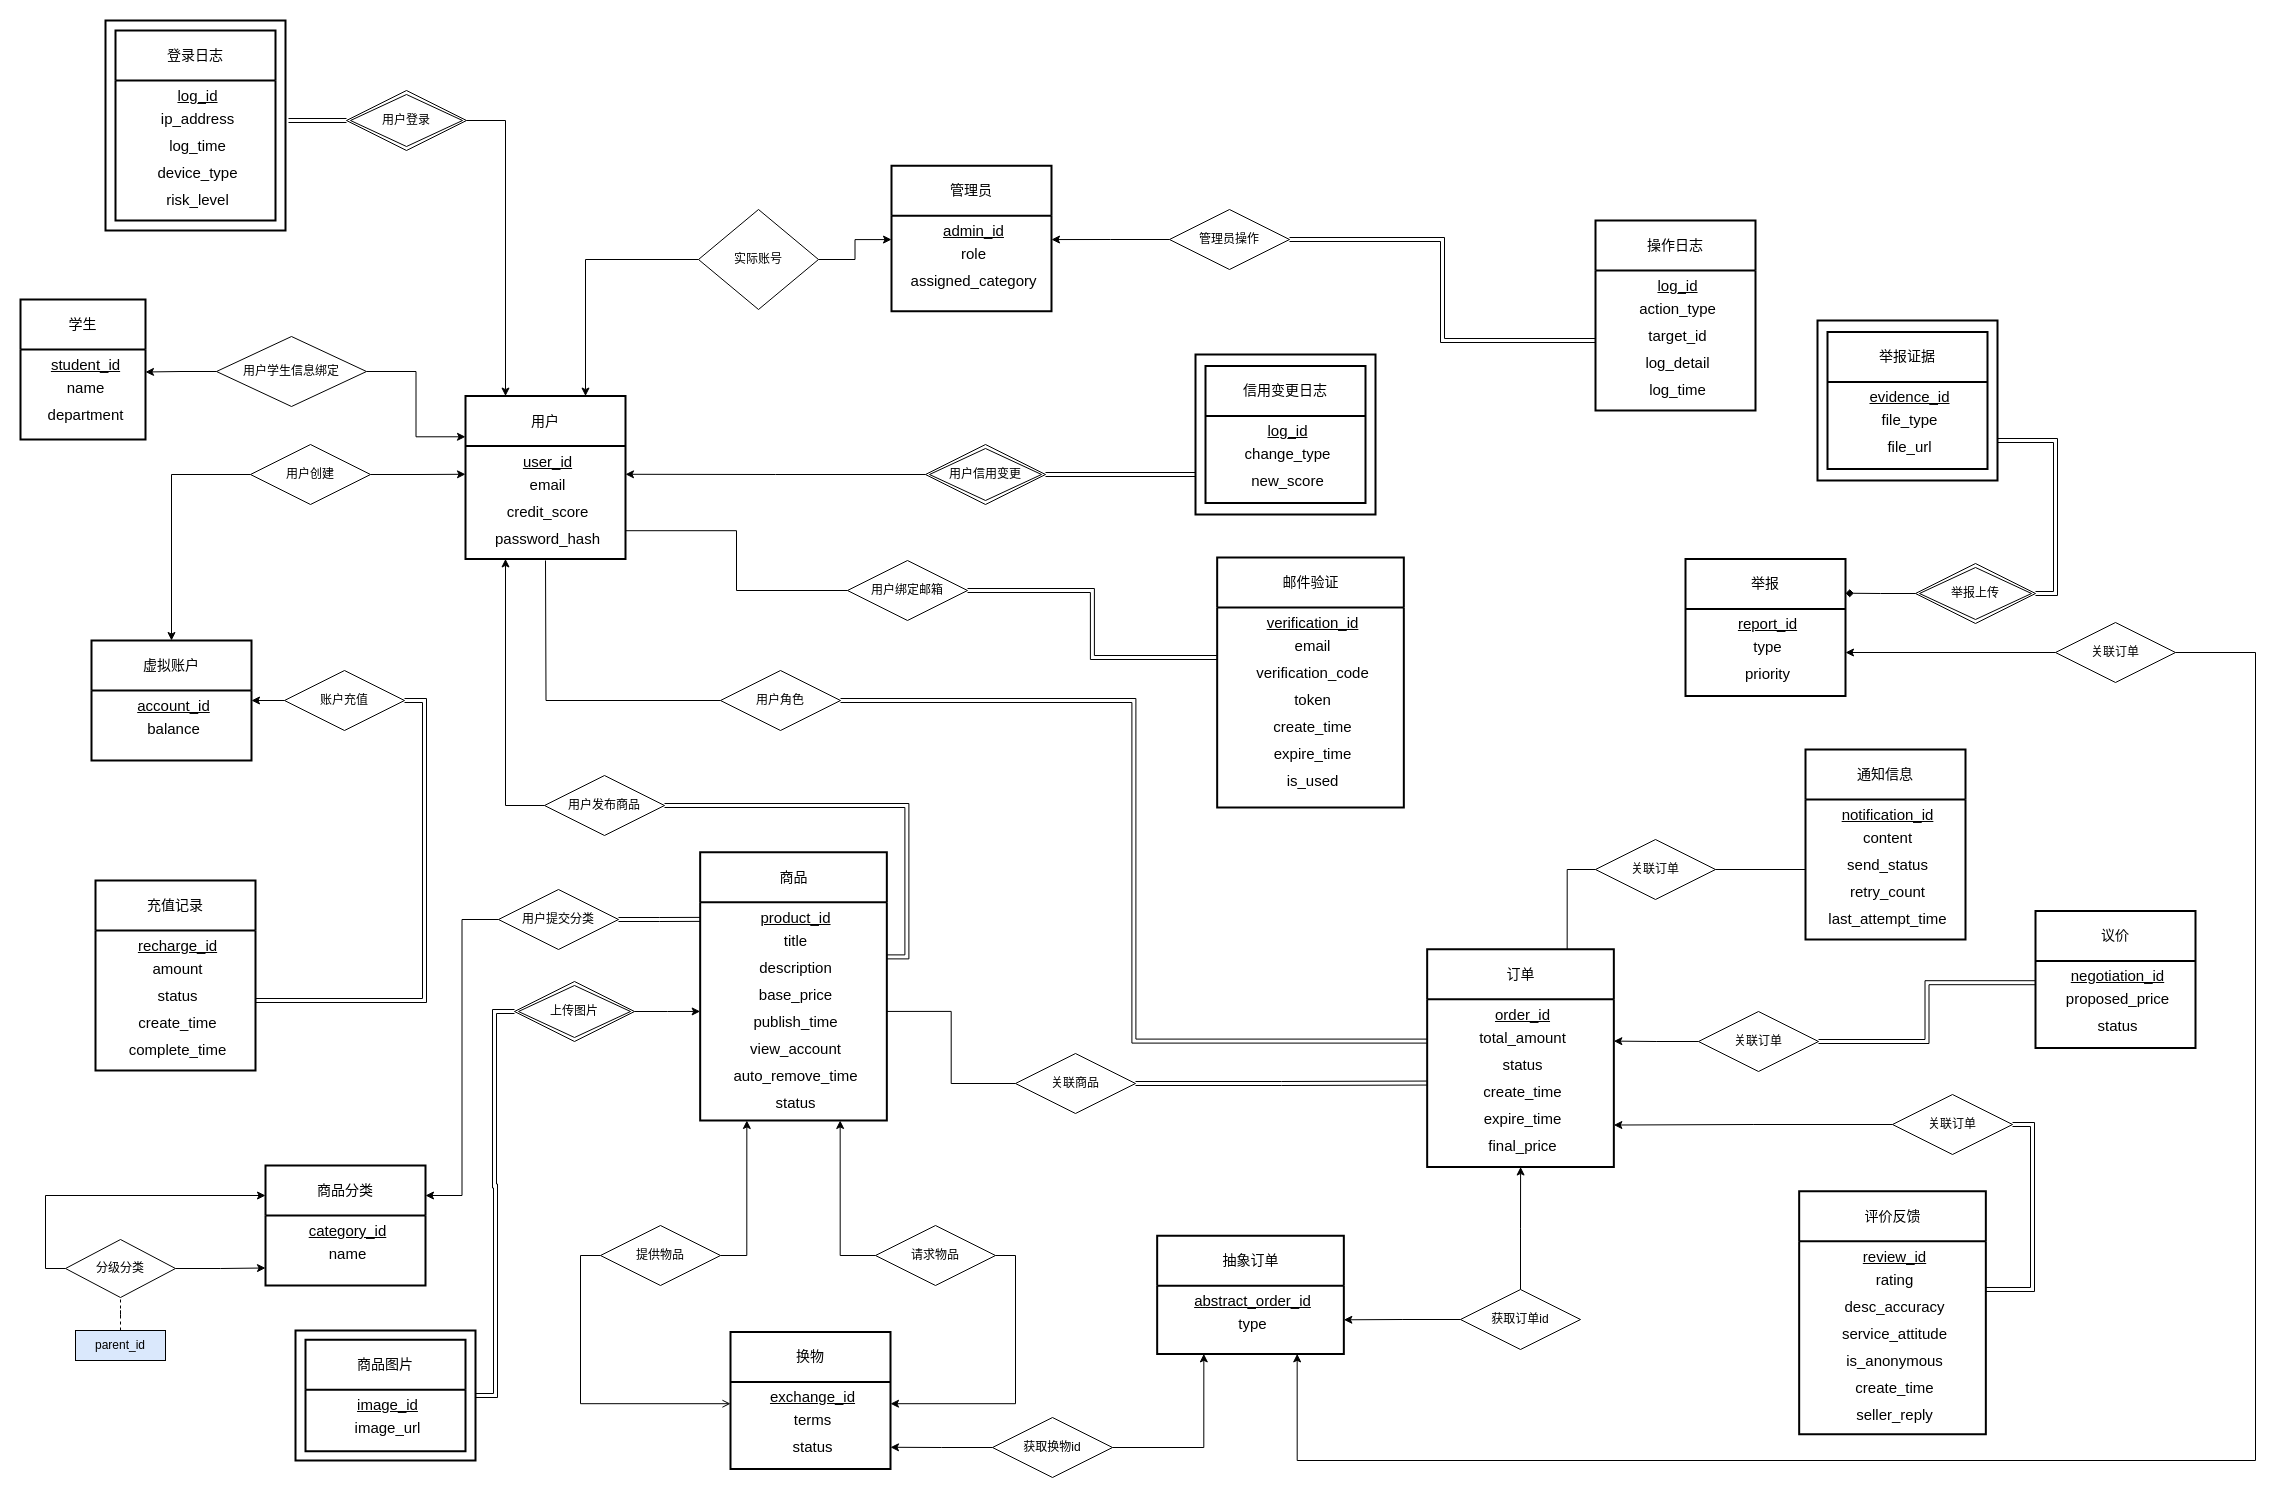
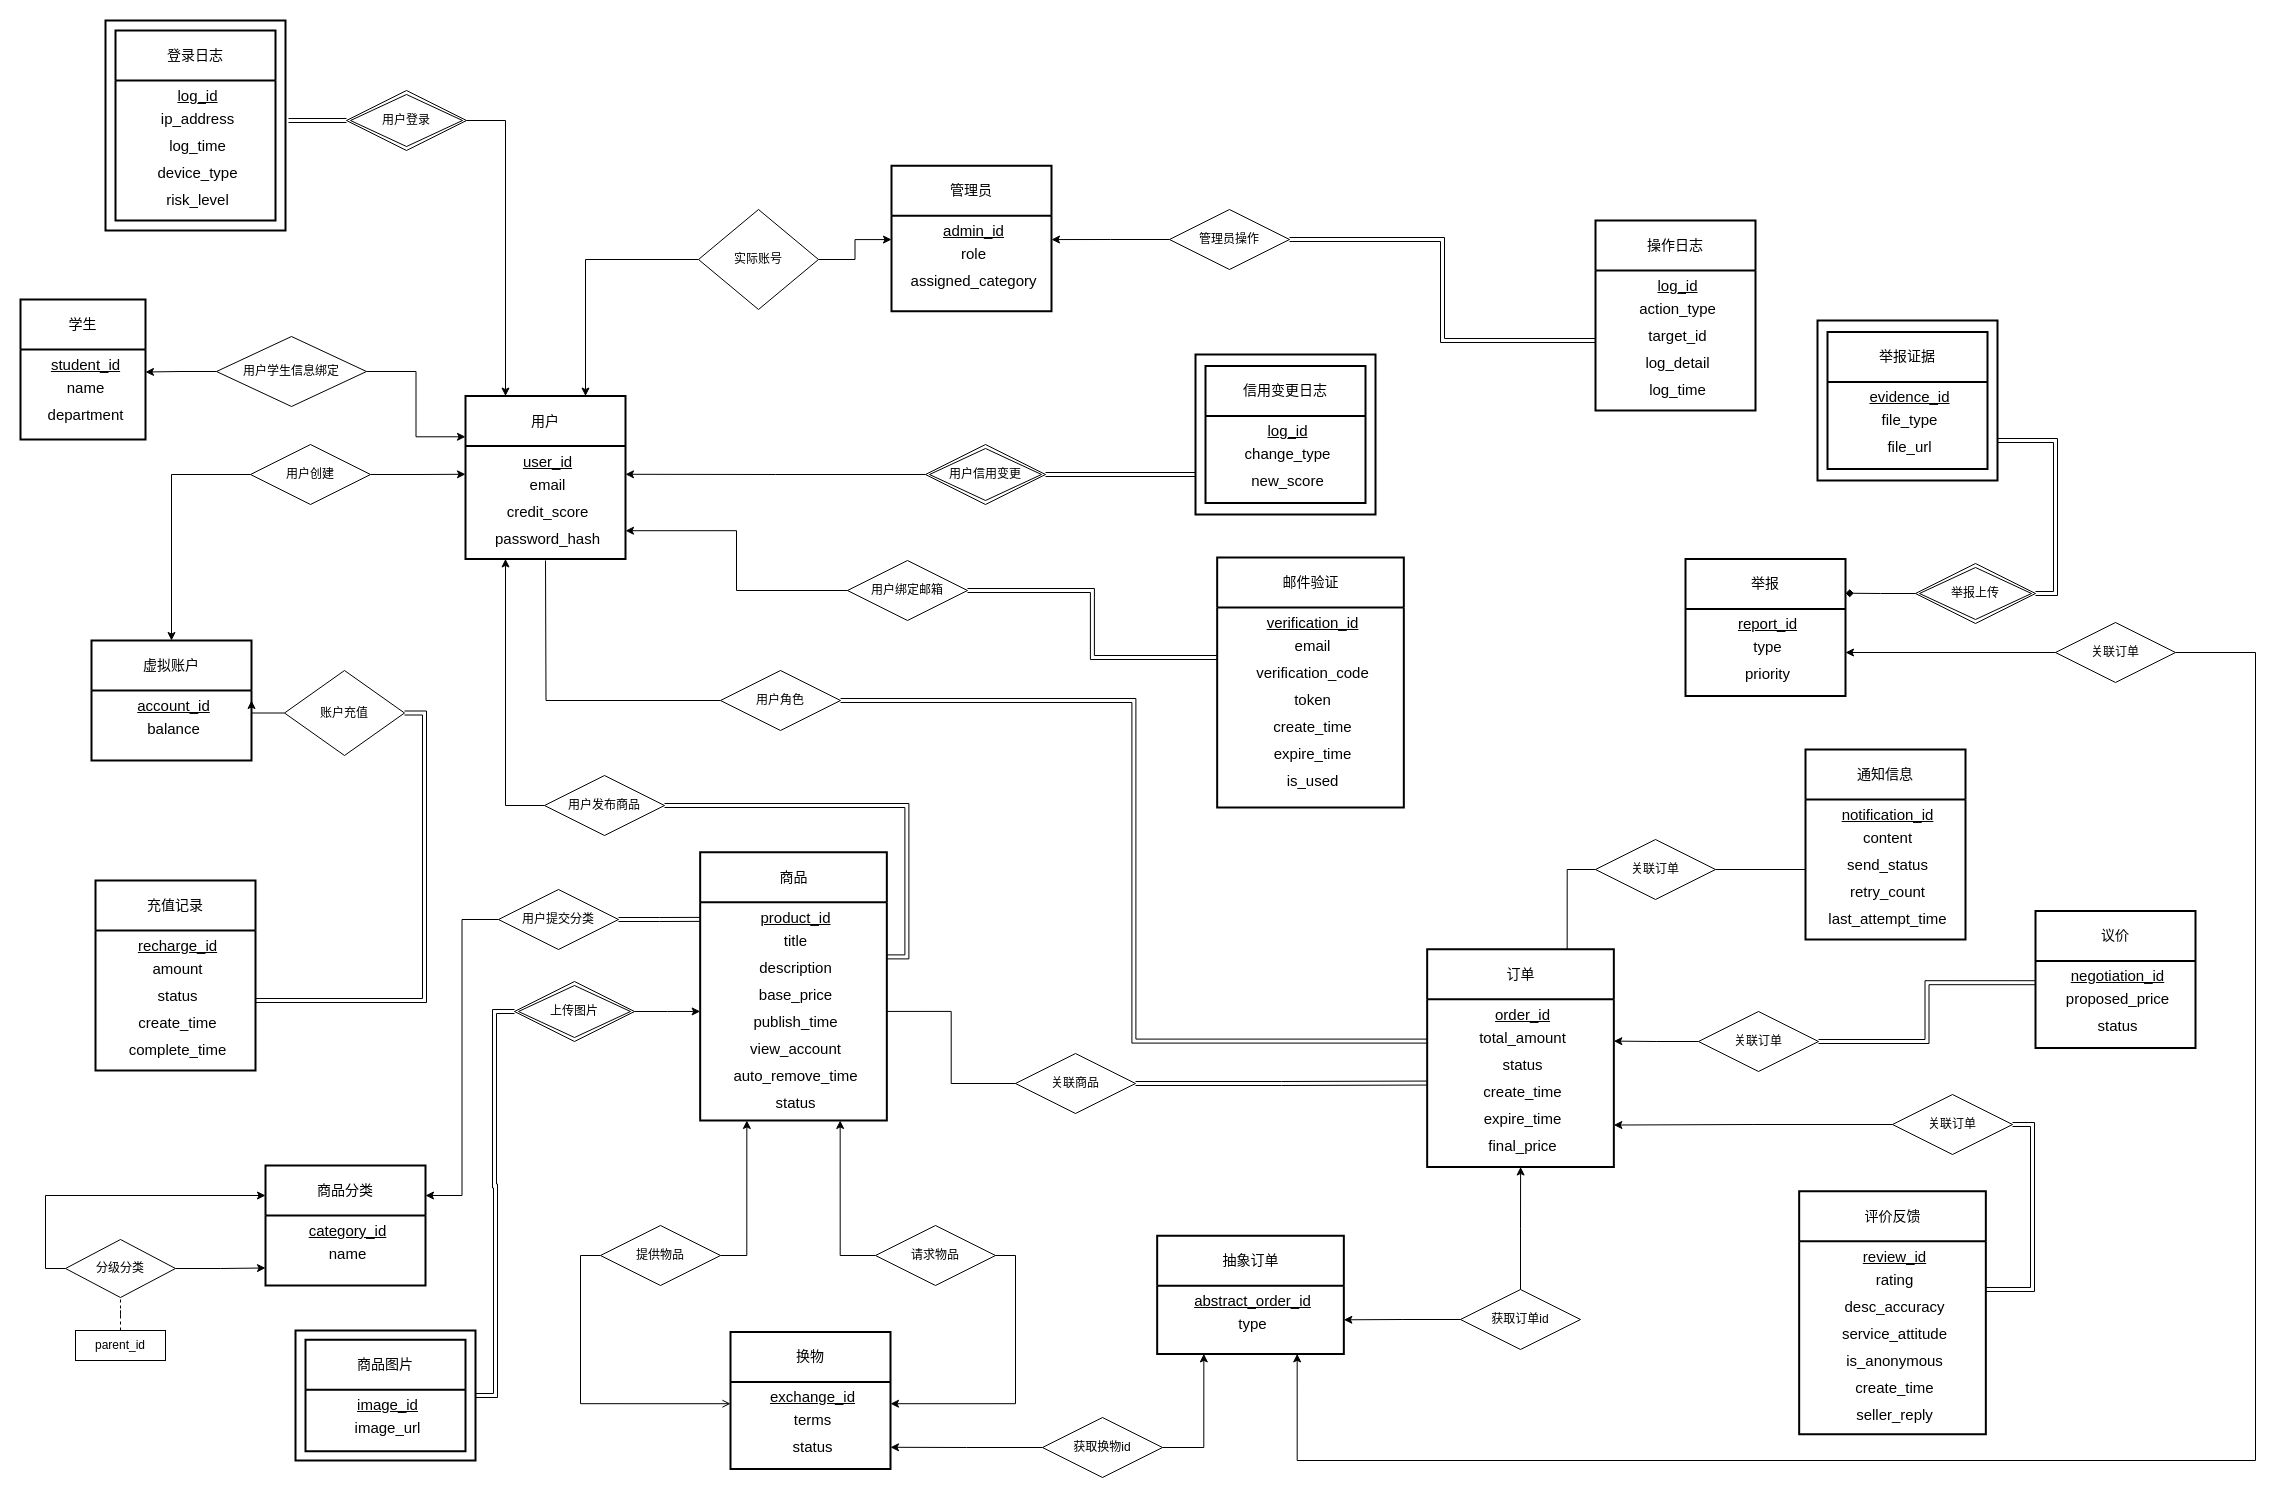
- <mxCell id="30" value="" style="edgeStyle=orthogonalEdgeStyle;rounded=0;orthogonalLoop=1;jettySize=auto;html=1;entryX=1;entryY=0.75;entryDx=0;entryDy=0;exitX=0;exitY=0.5;exitDx=0;exitDy=0;endArrow=none;" parent="1" source="123" target="43" edge="1"><mxGeometry relative="1" as="geometry"><mxPoint x="625" y="525" as="targetPoint" /><mxPoint x="835" y="587" as="sourcePoint" /></mxGeometry></mxCell>
+ <mxCell id="30" value="" style="edgeStyle=orthogonalEdgeStyle;rounded=0;orthogonalLoop=1;jettySize=auto;html=1;entryX=1;entryY=0.75;entryDx=0;entryDy=0;exitX=0;exitY=0.5;exitDx=0;exitDy=0;" parent="1" source="123" target="43" edge="1"><mxGeometry relative="1" as="geometry"><mxPoint x="625" y="525" as="targetPoint" /><mxPoint x="835" y="587" as="sourcePoint" /></mxGeometry></mxCell>
- <mxCell id="122" value="账户充值" style="shape=rhombus;perimeter=rhombusPerimeter;whiteSpace=wrap;html=1;align=center;" parent="1" vertex="1"><mxGeometry x="284" y="670" width="120" height="60" as="geometry" /></mxCell>
+ <mxCell id="122" value="账户充值" style="shape=rhombus;perimeter=rhombusPerimeter;whiteSpace=wrap;html=1;align=center;" parent="1" vertex="1"><mxGeometry x="284" y="670" width="120" height="85" as="geometry" /></mxCell>
- <mxCell id="54" value="parent_id" style="whiteSpace=wrap;html=1;align=center;fillColor=#dae8fc;" parent="1" vertex="1"><mxGeometry x="75" y="1330" width="90" height="30" as="geometry" /></mxCell>
+ <mxCell id="54" value="parent_id" style="whiteSpace=wrap;html=1;align=center;" parent="1" vertex="1"><mxGeometry x="75" y="1330" width="90" height="30" as="geometry" /></mxCell>
- <mxCell id="133" value="获取换物id" style="shape=rhombus;perimeter=rhombusPerimeter;whiteSpace=wrap;html=1;align=center;" parent="1" vertex="1"><mxGeometry x="992" y="1417" width="120" height="60" as="geometry" /></mxCell>
+ <mxCell id="133" value="获取换物id" style="shape=rhombus;perimeter=rhombusPerimeter;whiteSpace=wrap;html=1;align=center;" parent="1" vertex="1"><mxGeometry x="1042" y="1417" width="120" height="60" as="geometry" /></mxCell>
